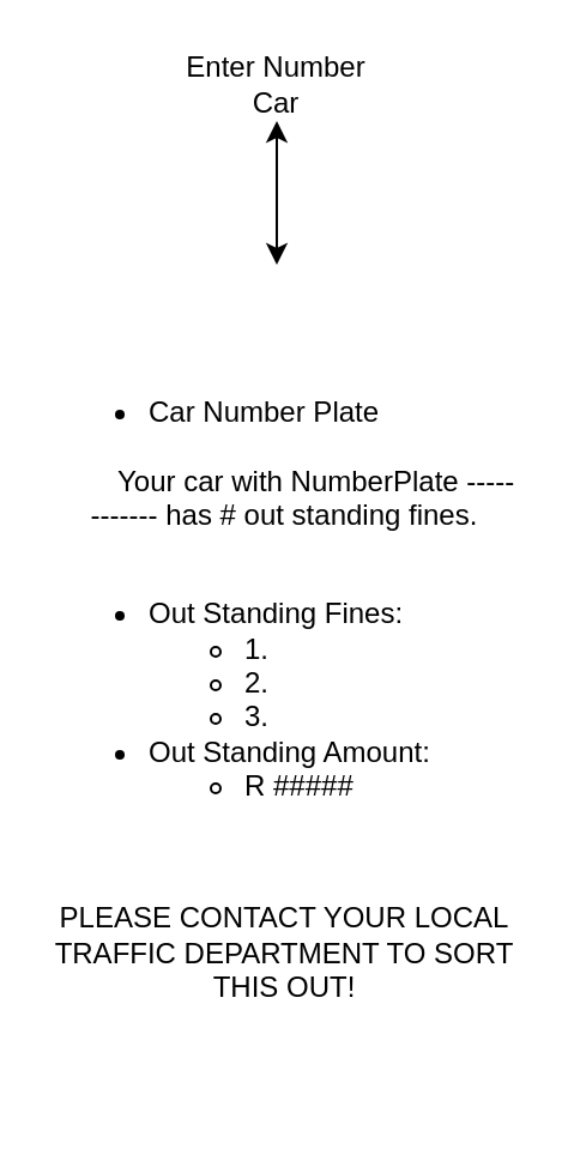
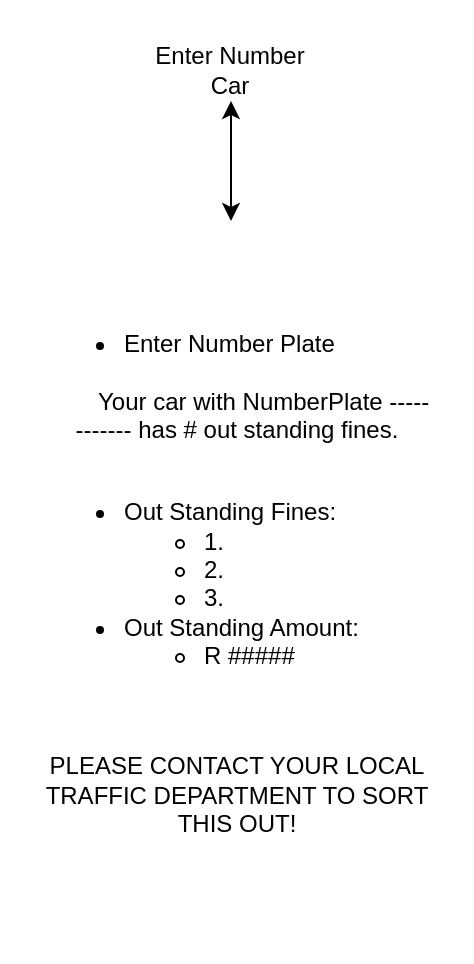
- <mxCell id="4" value="&lt;p style=&quot;line-height: 150%;&quot;&gt;&lt;/p&gt;&lt;ul style=&quot;line-height: 170%;&quot;&gt;&lt;li style=&quot;&quot;&gt;Car Number Plate&lt;/li&gt;&lt;/ul&gt;&lt;div style=&quot;text-align: center;&quot;&gt;&lt;span style=&quot;white-space: pre;&quot;&gt;&#09;&lt;/span&gt;Your car with NumberPlate ------------ has # out standing fines.&lt;br&gt;&lt;/div&gt;&lt;div&gt;&lt;br&gt;&lt;/div&gt;&lt;div&gt;&lt;ul&gt;&lt;li&gt;Out Standing Fines:&amp;nbsp;&lt;/li&gt;&lt;ul&gt;&lt;li&gt;1.&lt;/li&gt;&lt;li&gt;2.&lt;/li&gt;&lt;li&gt;3.&lt;/li&gt;&lt;/ul&gt;&lt;li&gt;Out Standing Amount:&lt;/li&gt;&lt;ul&gt;&lt;li&gt;R #####&lt;/li&gt;&lt;/ul&gt;&lt;/ul&gt;&lt;div&gt;&lt;br&gt;&lt;/div&gt;&lt;/div&gt;&lt;div&gt;&lt;br&gt;&lt;/div&gt;&lt;div style=&quot;text-align: center;&quot;&gt;PLEASE CONTACT YOUR LOCAL TRAFFIC DEPARTMENT TO SORT THIS OUT!&lt;/div&gt;&lt;p&gt;&lt;/p&gt;" style="text;html=1;strokeColor=none;fillColor=none;align=left;verticalAlign=middle;whiteSpace=wrap;rounded=0;" parent="1" vertex="1"><mxGeometry x="20" y="120" width="195" height="340" as="geometry" /></mxCell>
+ <mxCell id="4" value="&lt;p style=&quot;line-height: 150%;&quot;&gt;&lt;/p&gt;&lt;ul style=&quot;line-height: 170%;&quot;&gt;&lt;li style=&quot;&quot;&gt;Enter Number Plate&lt;/li&gt;&lt;/ul&gt;&lt;div style=&quot;text-align: center;&quot;&gt;&lt;span style=&quot;white-space: pre;&quot;&gt;&#09;&lt;/span&gt;Your car with NumberPlate ------------ has # out standing fines.&lt;br&gt;&lt;/div&gt;&lt;div&gt;&lt;br&gt;&lt;/div&gt;&lt;div&gt;&lt;ul&gt;&lt;li&gt;Out Standing Fines:&amp;nbsp;&lt;/li&gt;&lt;ul&gt;&lt;li&gt;1.&lt;/li&gt;&lt;li&gt;2.&lt;/li&gt;&lt;li&gt;3.&lt;/li&gt;&lt;/ul&gt;&lt;li&gt;Out Standing Amount:&lt;/li&gt;&lt;ul&gt;&lt;li&gt;R #####&lt;/li&gt;&lt;/ul&gt;&lt;/ul&gt;&lt;div&gt;&lt;br&gt;&lt;/div&gt;&lt;/div&gt;&lt;div&gt;&lt;br&gt;&lt;/div&gt;&lt;div style=&quot;text-align: center;&quot;&gt;PLEASE CONTACT YOUR LOCAL TRAFFIC DEPARTMENT TO SORT THIS OUT!&lt;/div&gt;&lt;p&gt;&lt;/p&gt;" style="text;html=1;strokeColor=none;fillColor=none;align=left;verticalAlign=middle;whiteSpace=wrap;rounded=0;" parent="1" vertex="1"><mxGeometry x="20" y="120" width="195" height="340" as="geometry" /></mxCell>
